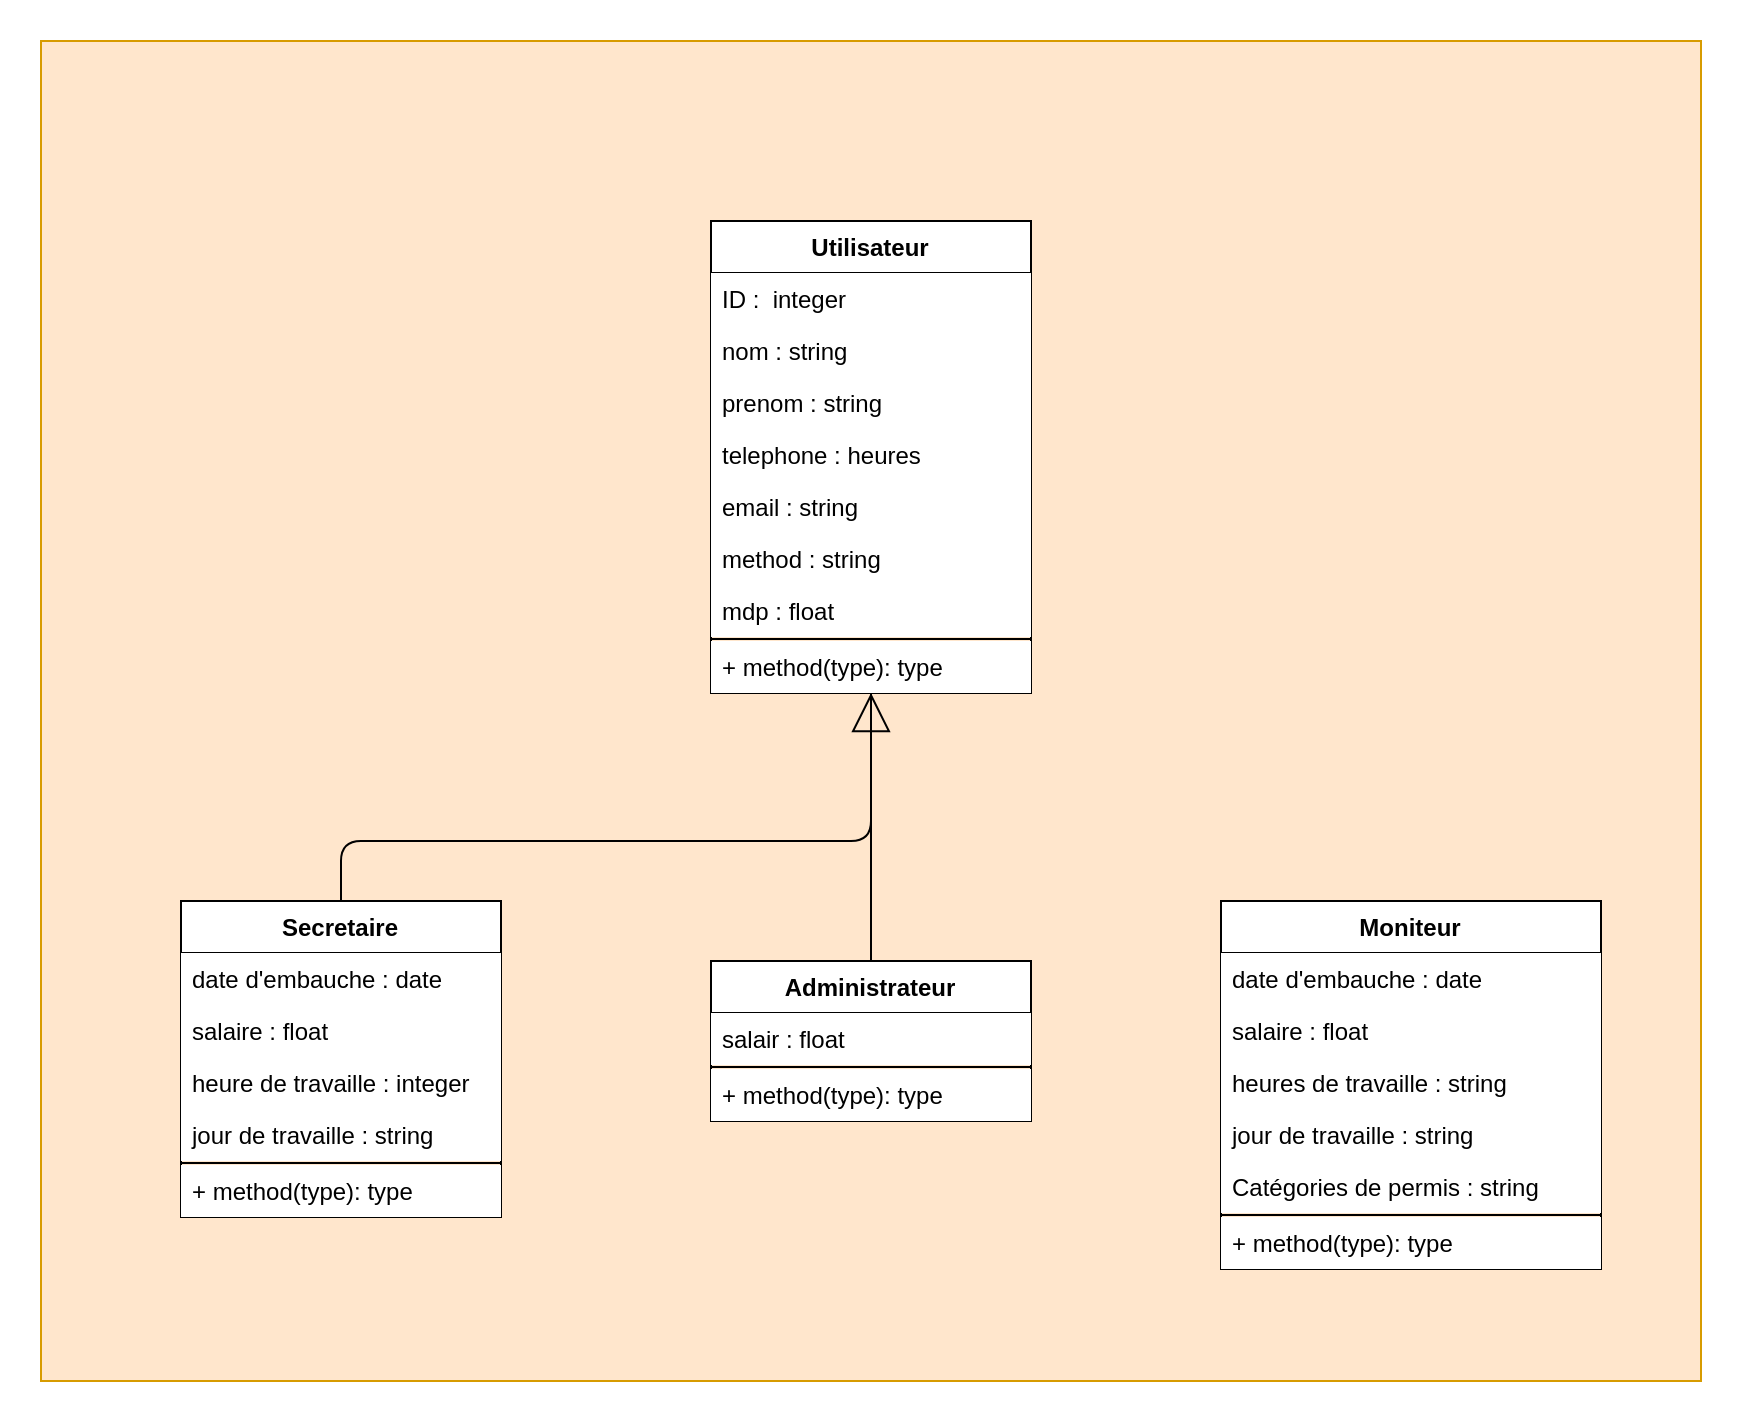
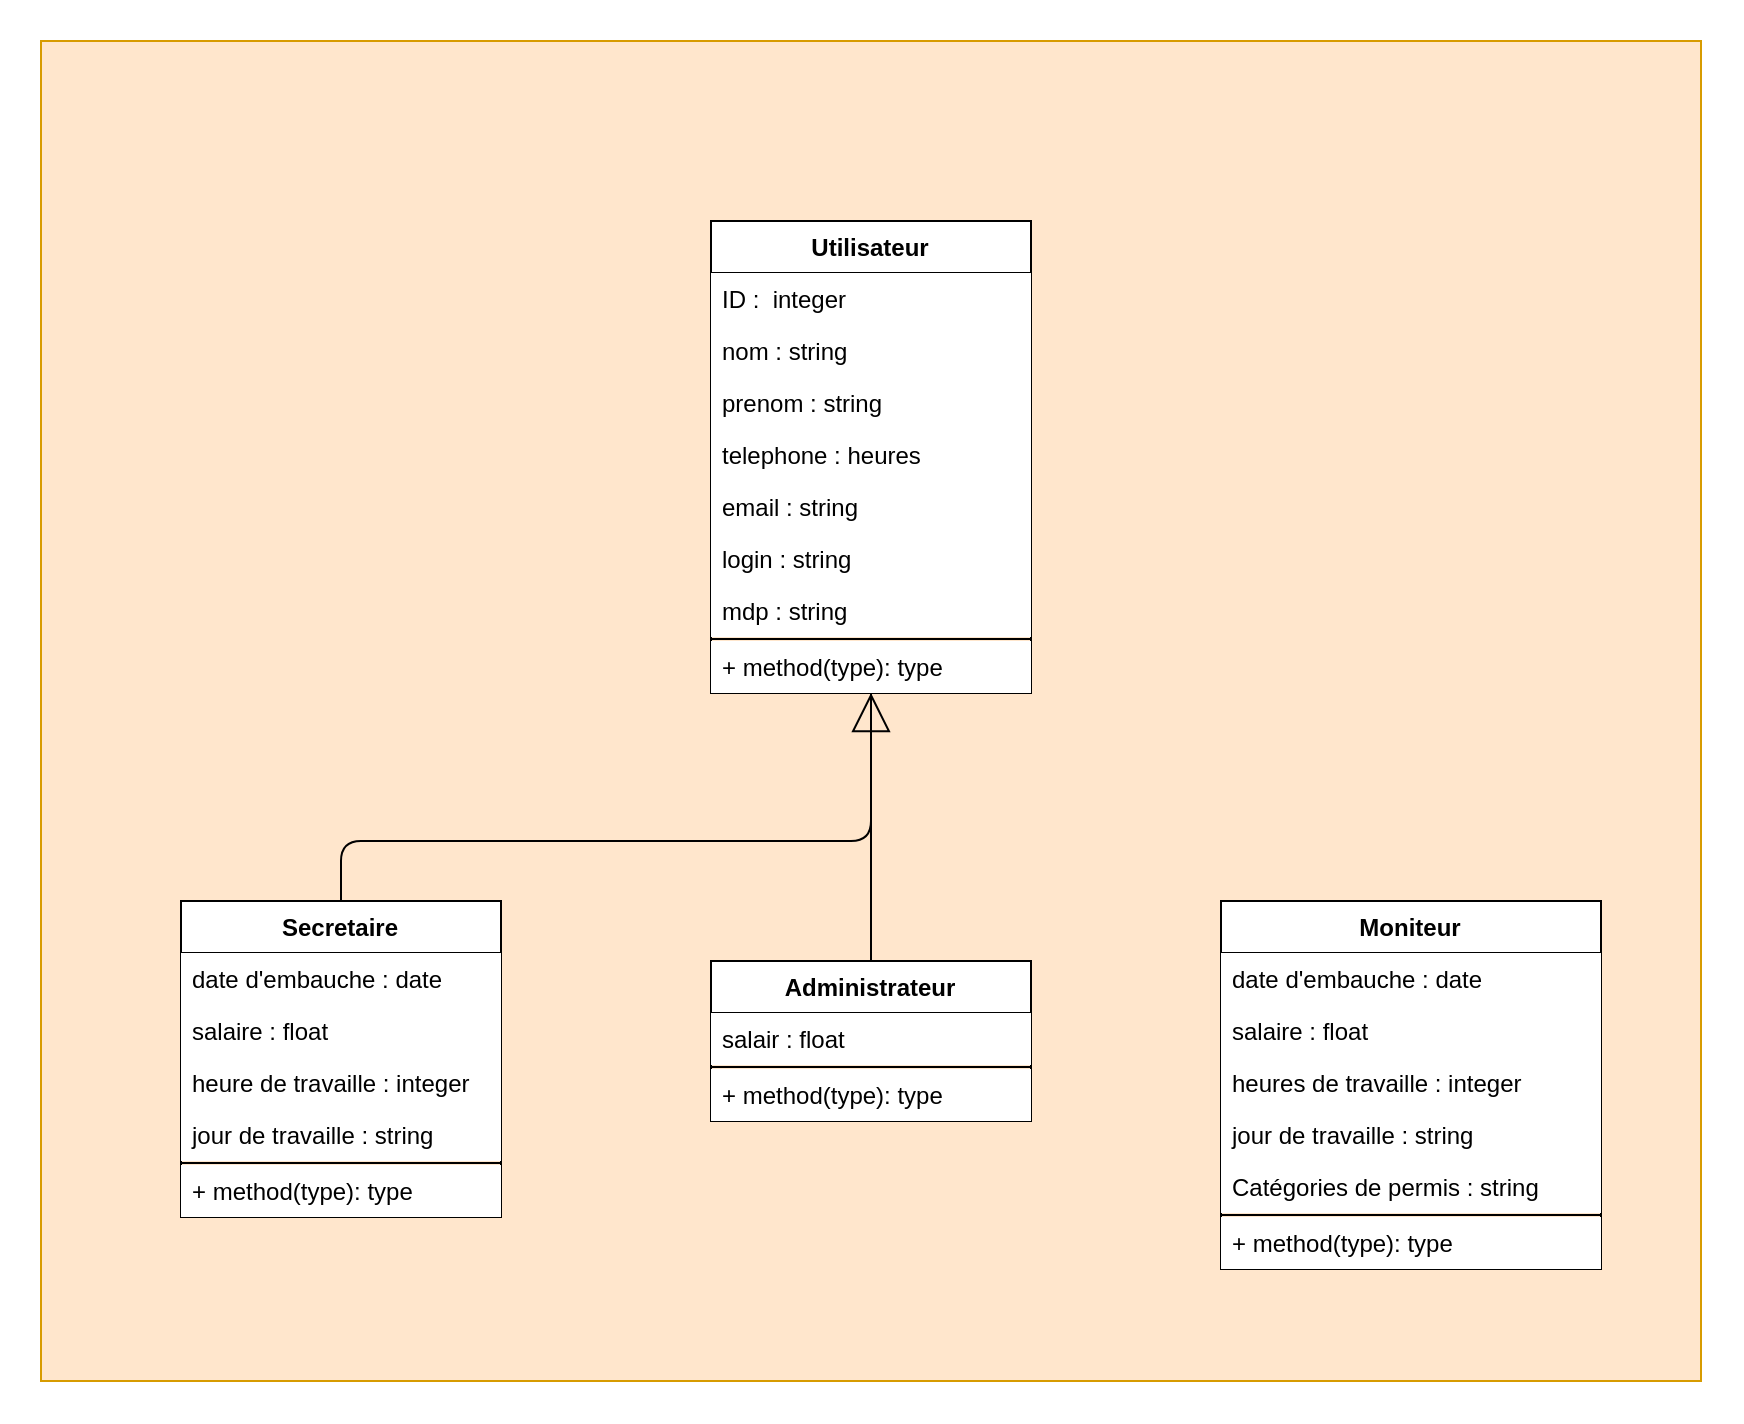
- <mxCell id="9" value="method : string" style="text;align=left;verticalAlign=top;spacingLeft=4;spacingRight=4;overflow=hidden;rotatable=0;points=[[0,0.5],[1,0.5]];portConstraint=eastwest;fillColor=default;" parent="3" vertex="1"><mxGeometry y="156" width="160" height="26" as="geometry" /></mxCell>
+ <mxCell id="9" value="login : string" style="text;align=left;verticalAlign=top;spacingLeft=4;spacingRight=4;overflow=hidden;rotatable=0;points=[[0,0.5],[1,0.5]];portConstraint=eastwest;fillColor=default;" parent="3" vertex="1"><mxGeometry y="156" width="160" height="26" as="geometry" /></mxCell>
- <mxCell id="10" value="mdp : float" style="text;align=left;verticalAlign=top;spacingLeft=4;spacingRight=4;overflow=hidden;rotatable=0;points=[[0,0.5],[1,0.5]];portConstraint=eastwest;fillColor=default;" parent="3" vertex="1"><mxGeometry y="182" width="160" height="26" as="geometry" /></mxCell>
+ <mxCell id="10" value="mdp : string" style="text;align=left;verticalAlign=top;spacingLeft=4;spacingRight=4;overflow=hidden;rotatable=0;points=[[0,0.5],[1,0.5]];portConstraint=eastwest;fillColor=default;" parent="3" vertex="1"><mxGeometry y="182" width="160" height="26" as="geometry" /></mxCell>
- <mxCell id="29" value="heures de travaille : string" style="text;align=left;verticalAlign=top;spacingLeft=4;spacingRight=4;overflow=hidden;rotatable=0;points=[[0,0.5],[1,0.5]];portConstraint=eastwest;fillColor=default;" parent="26" vertex="1"><mxGeometry y="78" width="190" height="26" as="geometry" /></mxCell>
+ <mxCell id="29" value="heures de travaille : integer" style="text;align=left;verticalAlign=top;spacingLeft=4;spacingRight=4;overflow=hidden;rotatable=0;points=[[0,0.5],[1,0.5]];portConstraint=eastwest;fillColor=default;" parent="26" vertex="1"><mxGeometry y="78" width="190" height="26" as="geometry" /></mxCell>
